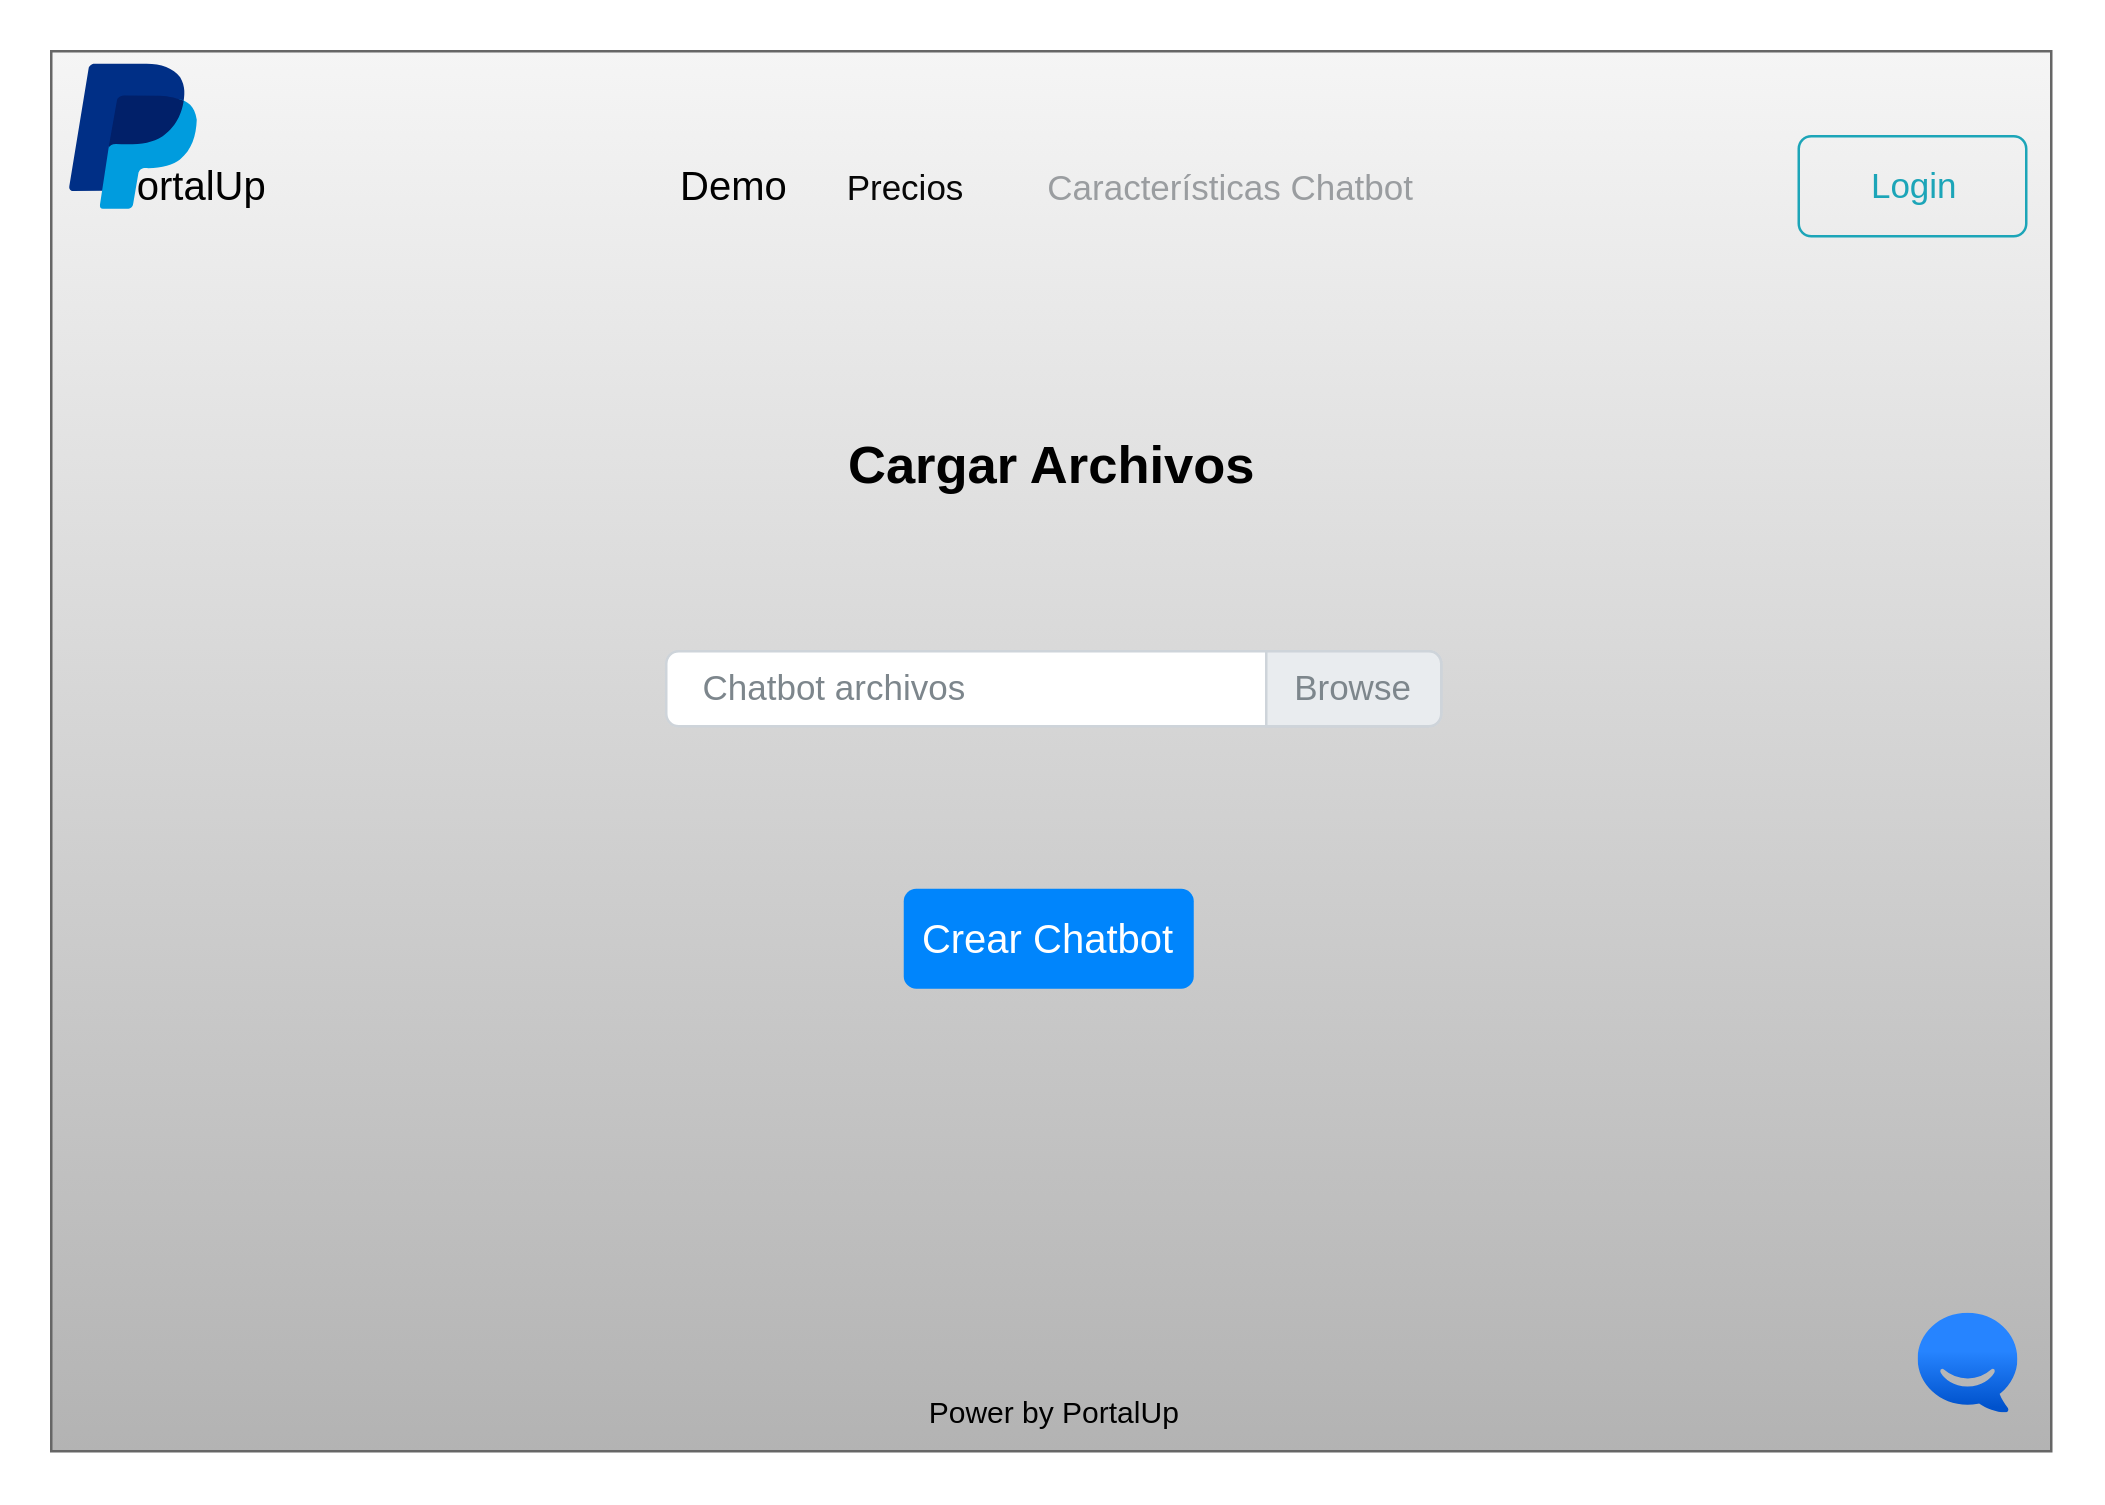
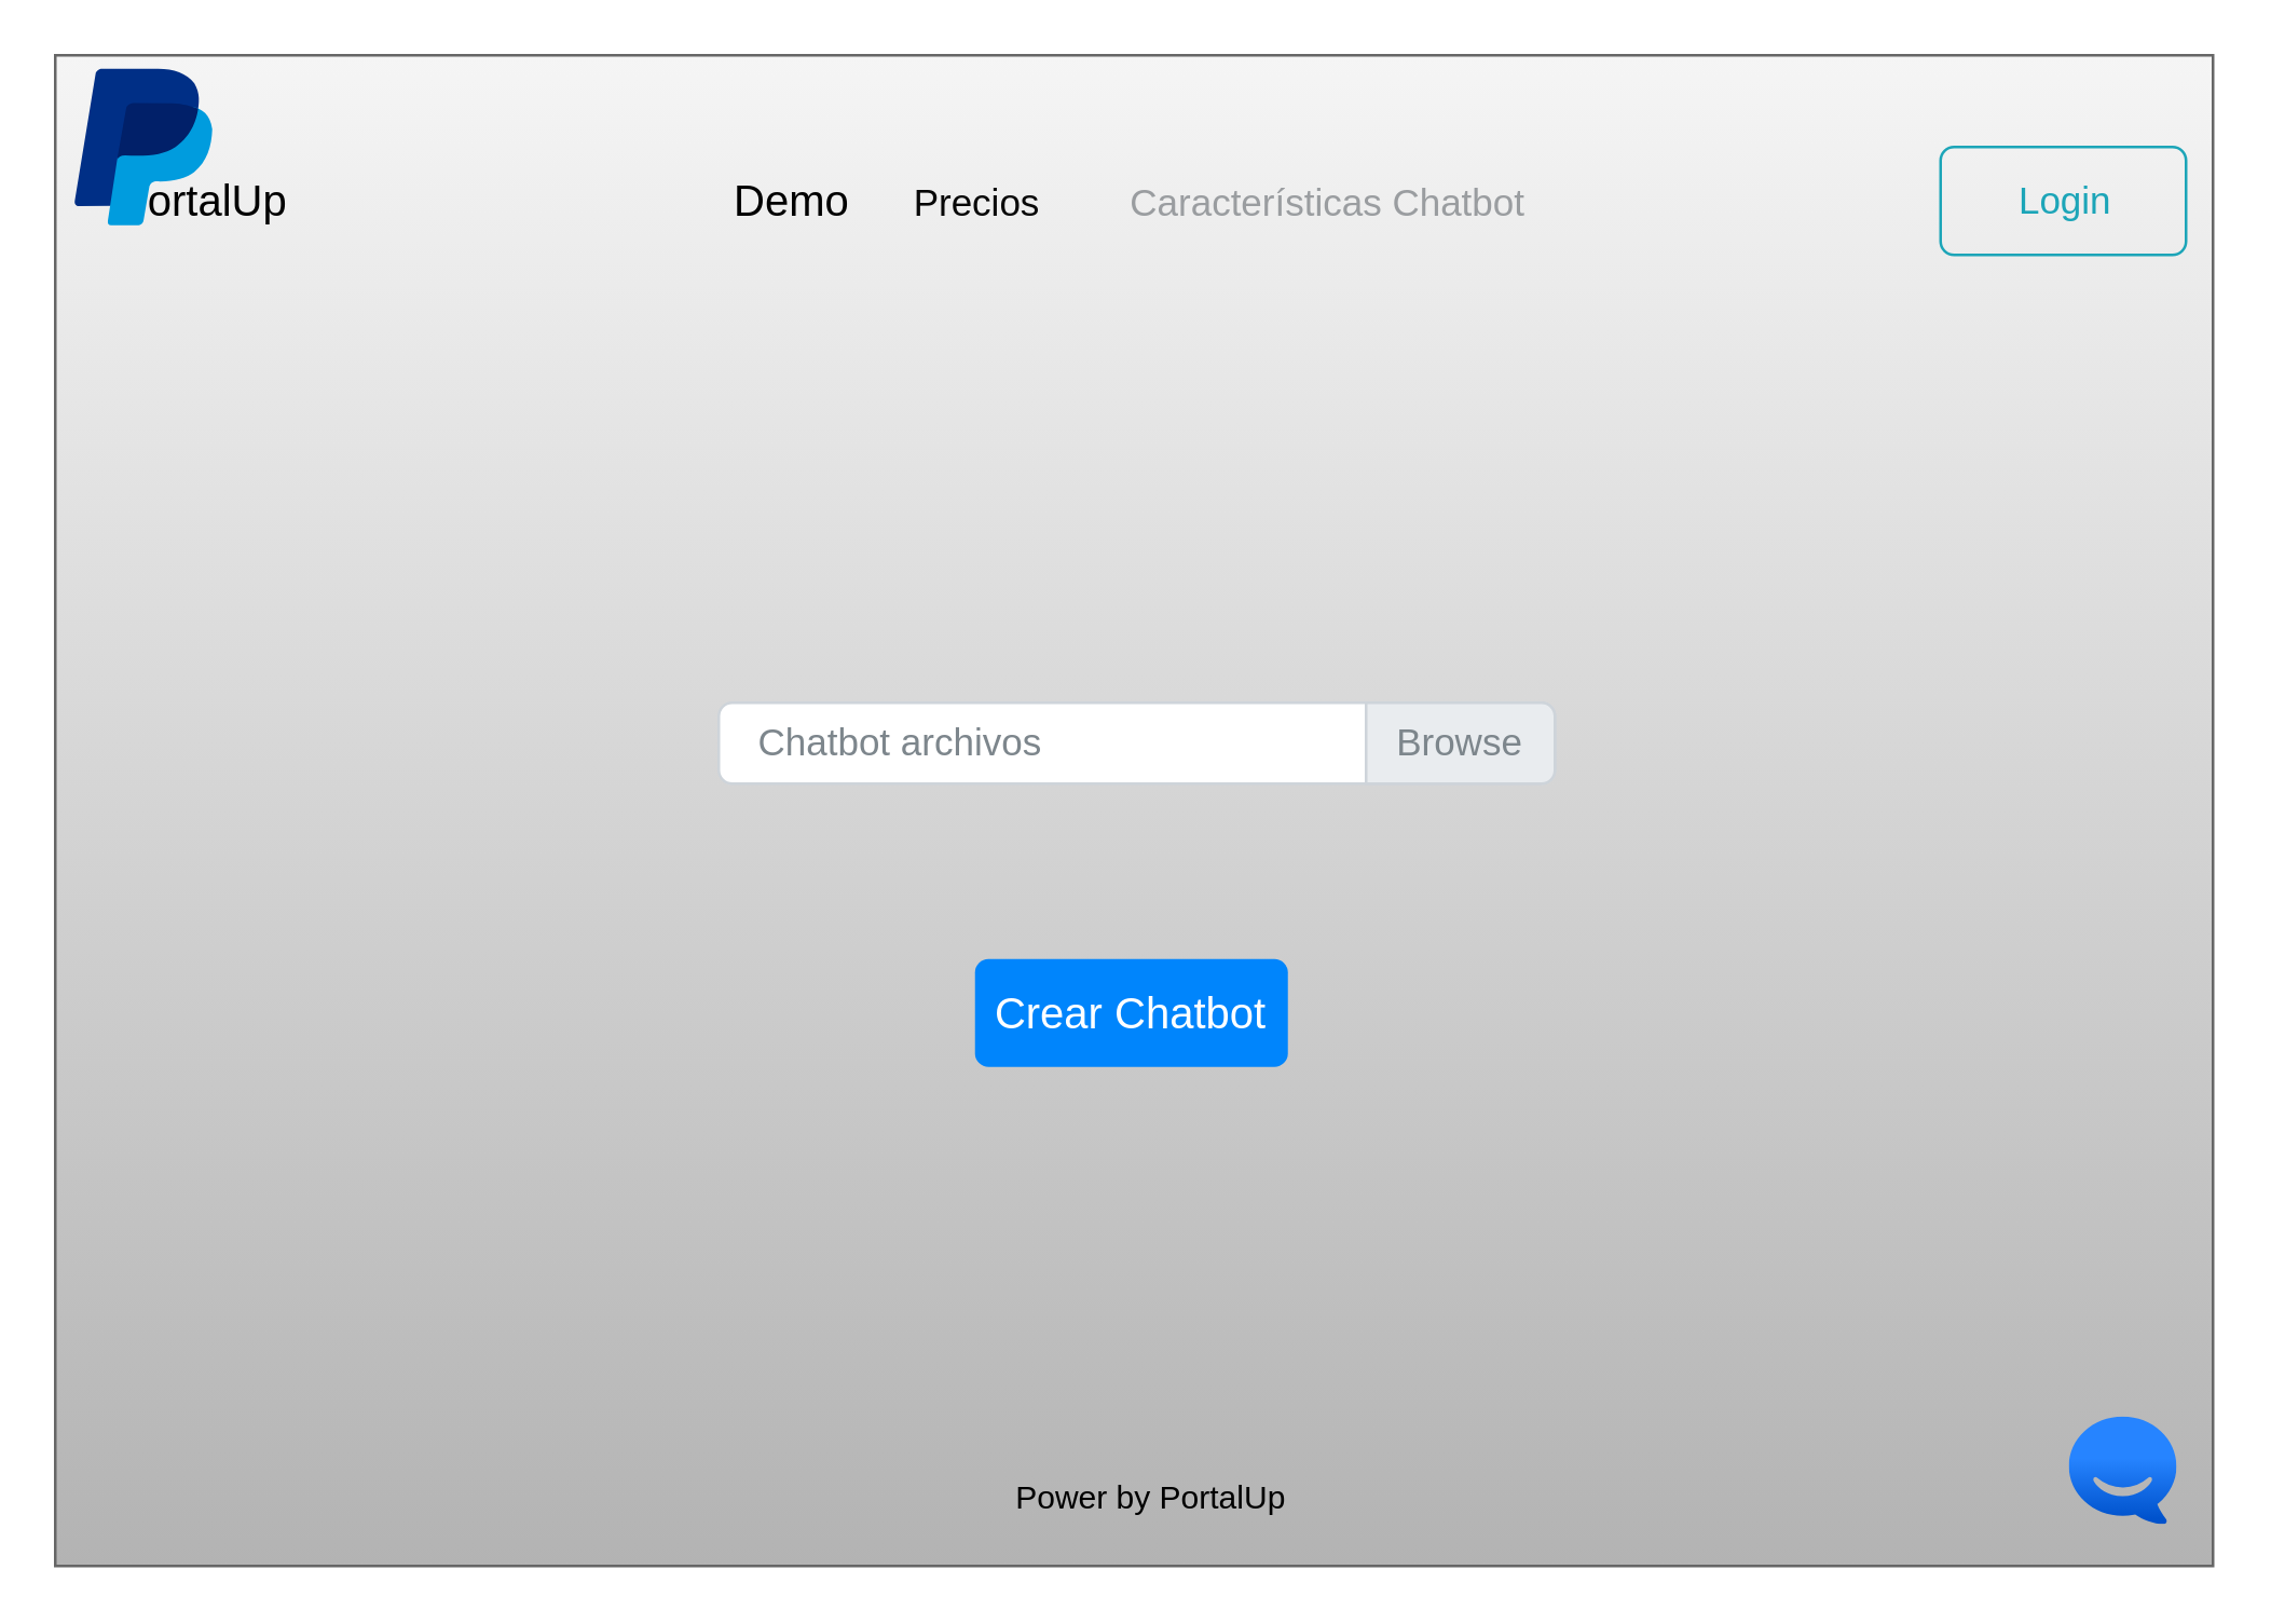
- <mxCell id="13" value="Cargar Archivos" style="text;html=1;align=center;verticalAlign=middle;resizable=0;points=[];autosize=1;strokeColor=none;fillColor=none;fontSize=21;fontStyle=1;horizontal=1;" vertex="1" parent="1"><mxGeometry x="325" y="165" width="190" height="40" as="geometry" /></mxCell>
- <mxCell id="7" value="Power by PortalUp&lt;br&gt;" style="text;html=1;align=center;verticalAlign=middle;resizable=0;points=[];autosize=1;strokeColor=none;fillColor=none;" parent="1" vertex="1"><mxGeometry x="361" y="550" width="120" height="30" as="geometry" /></mxCell>
+ <mxCell id="7" value="Power by PortalUp&lt;br&gt;" style="text;html=1;align=center;verticalAlign=middle;resizable=0;points=[];autosize=1;strokeColor=none;fillColor=none;" parent="1" vertex="1"><mxGeometry x="366" y="540" width="120" height="30" as="geometry" /></mxCell>
